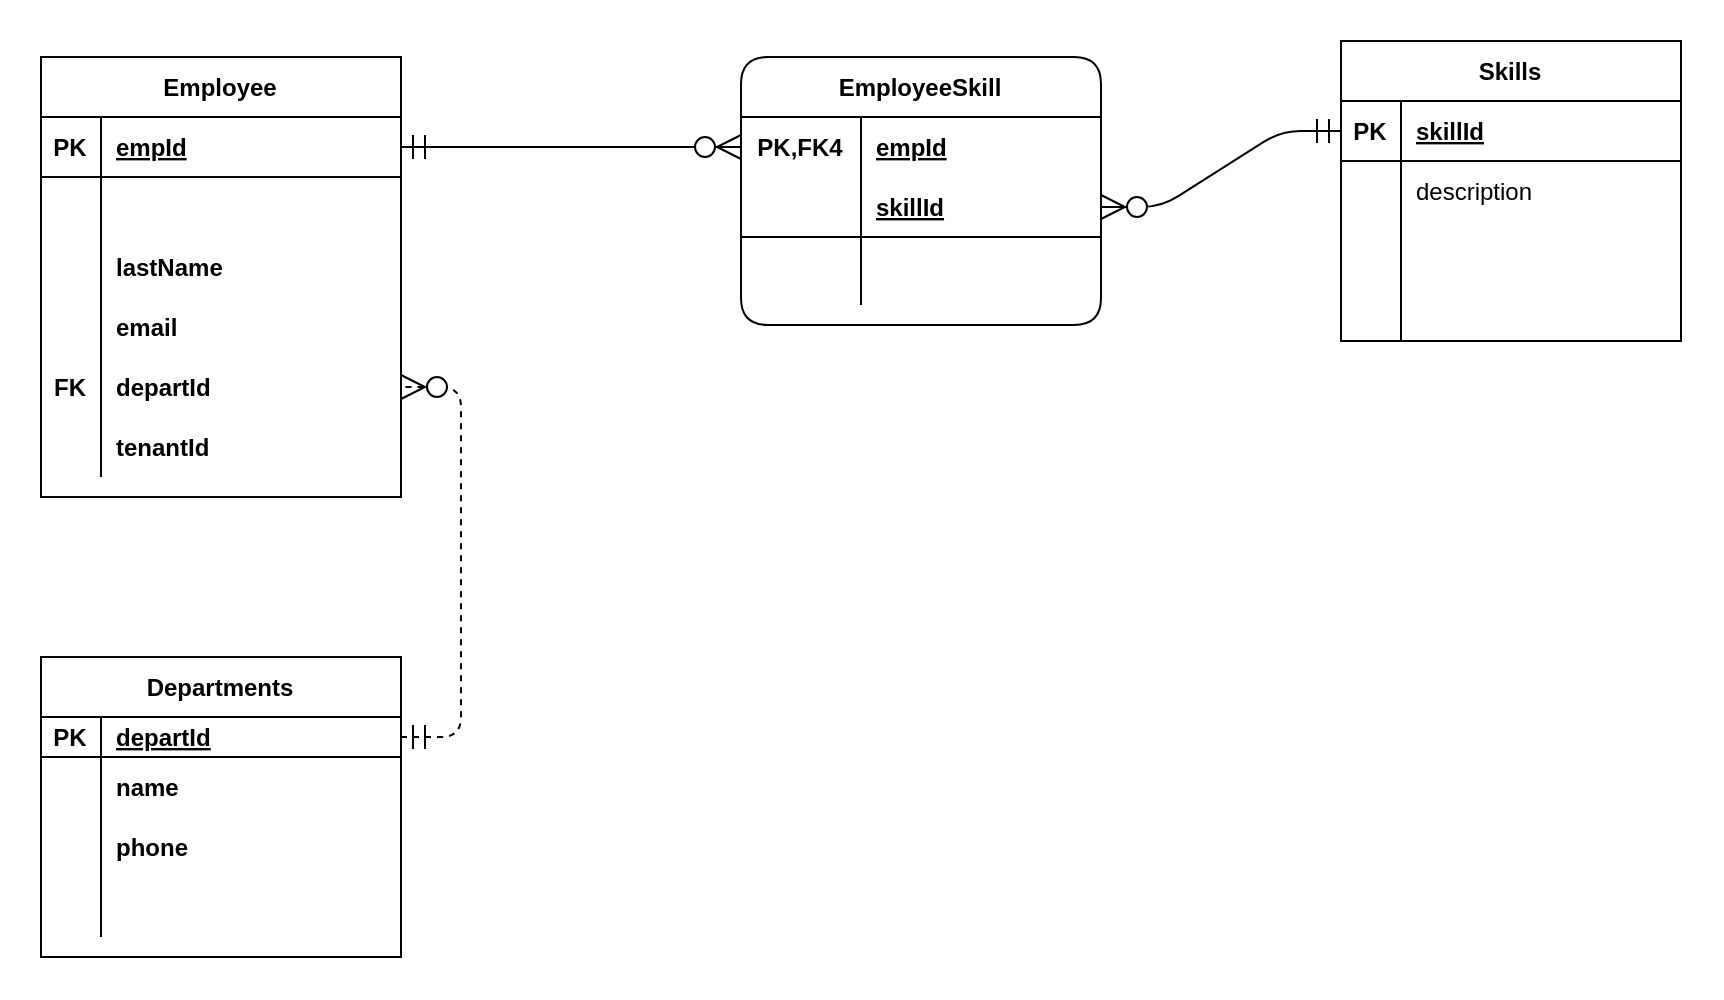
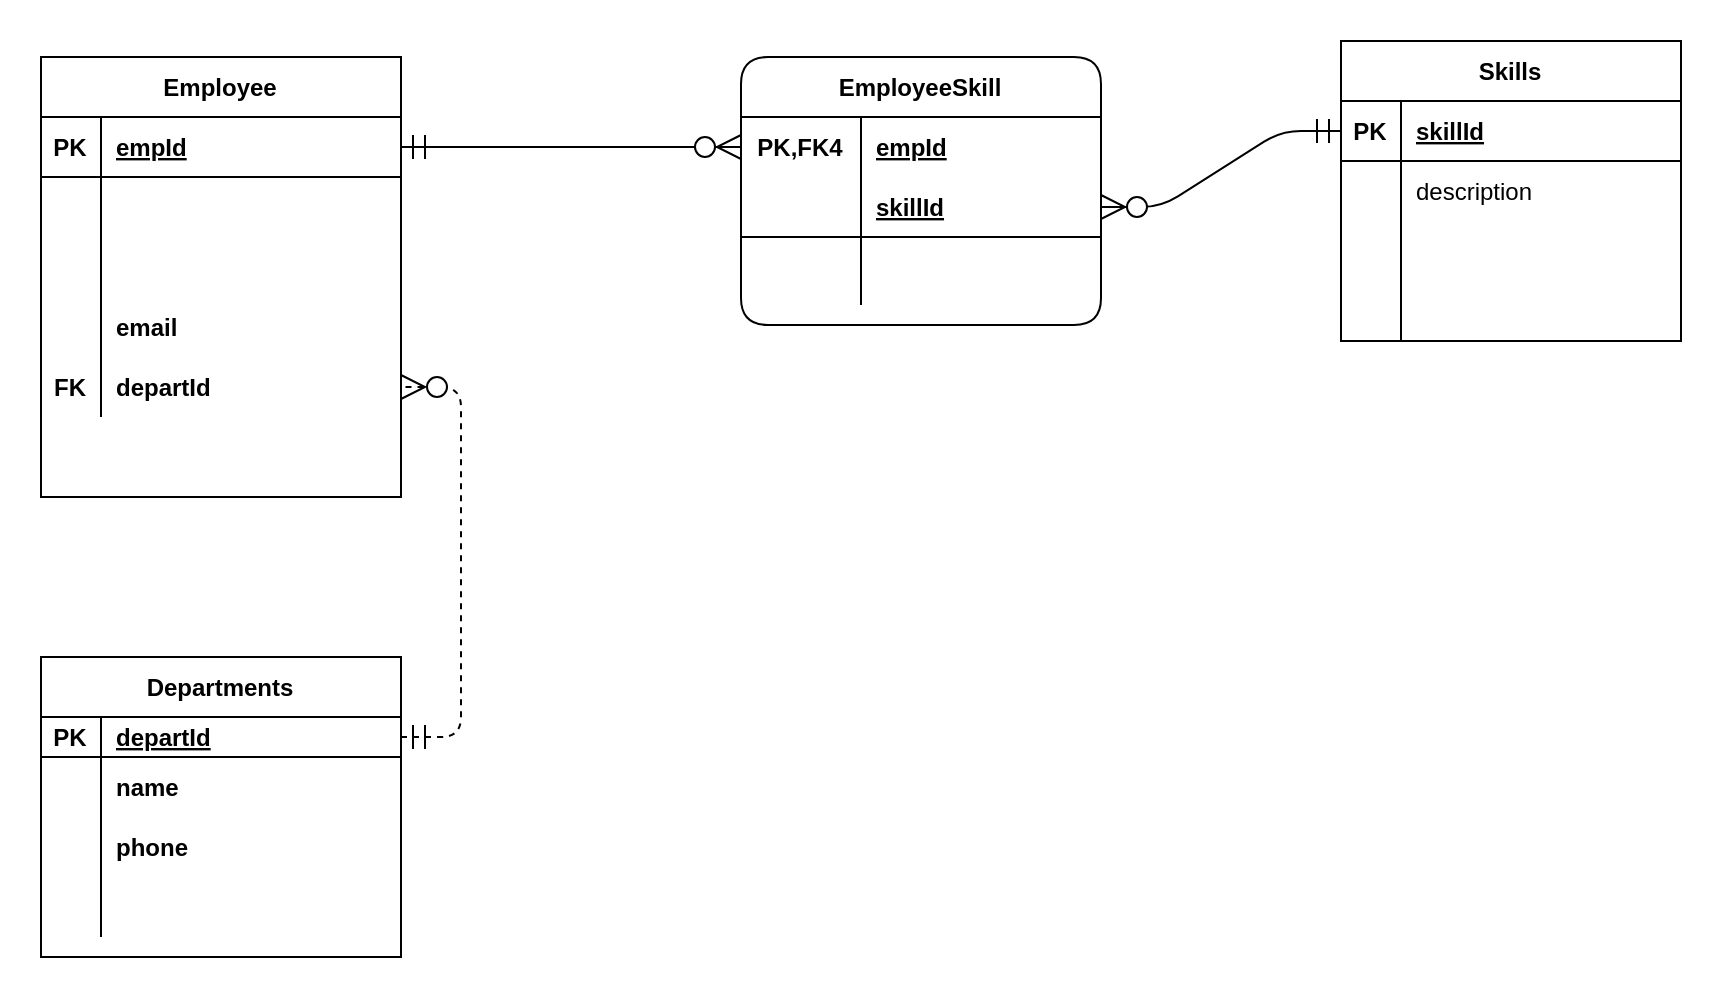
- <mxCell id="10" value="lastName" style="shape=partialRectangle;connectable=0;fillColor=none;top=0;left=0;bottom=0;right=0;align=left;spacingLeft=6;overflow=hidden;fontStyle=1" vertex="1" parent="8"><mxGeometry x="30" width="150" height="30" as="geometry" /></mxCell>
- <mxCell id="19" value="tenantId" style="shape=partialRectangle;connectable=0;fillColor=none;top=0;left=0;bottom=0;right=0;align=left;spacingLeft=6;overflow=hidden;fontStyle=1" vertex="1" parent="17"><mxGeometry x="30" width="150" height="30" as="geometry" /></mxCell>
